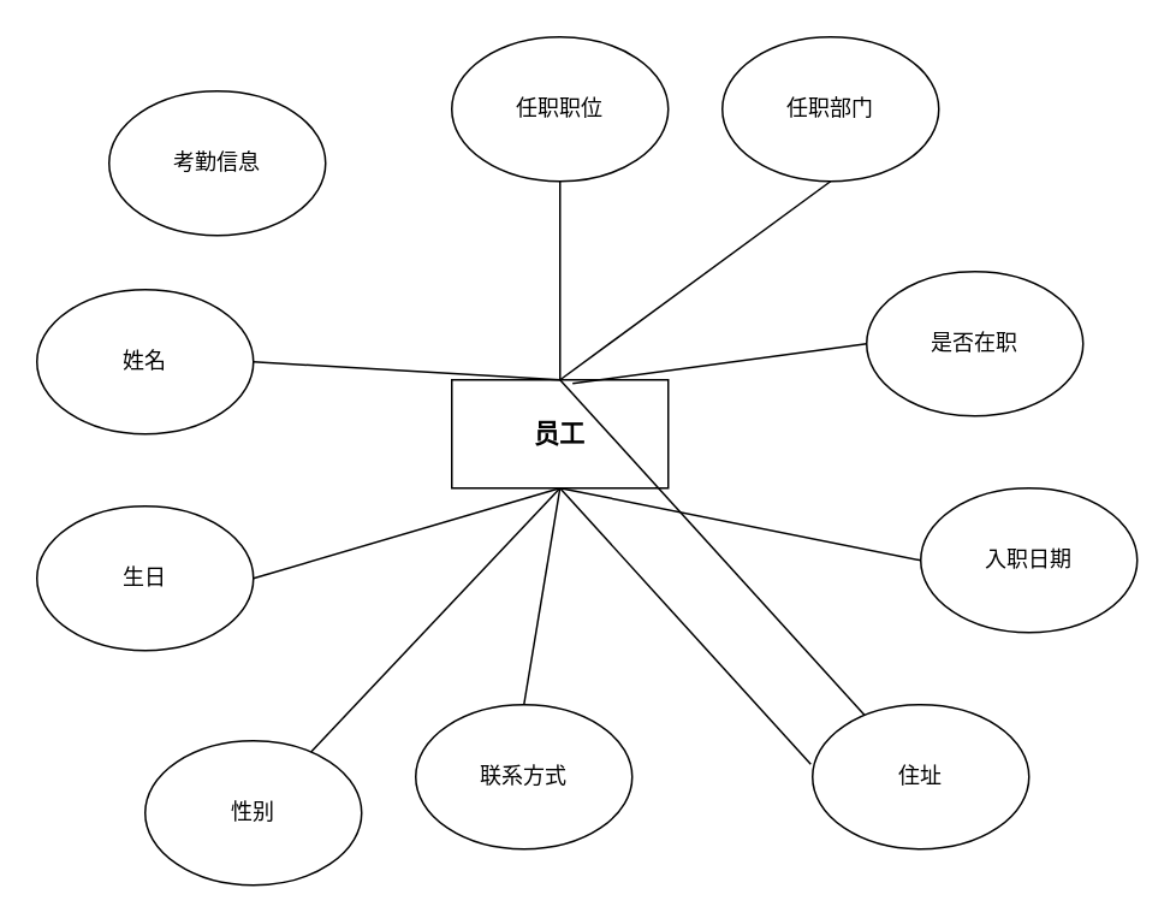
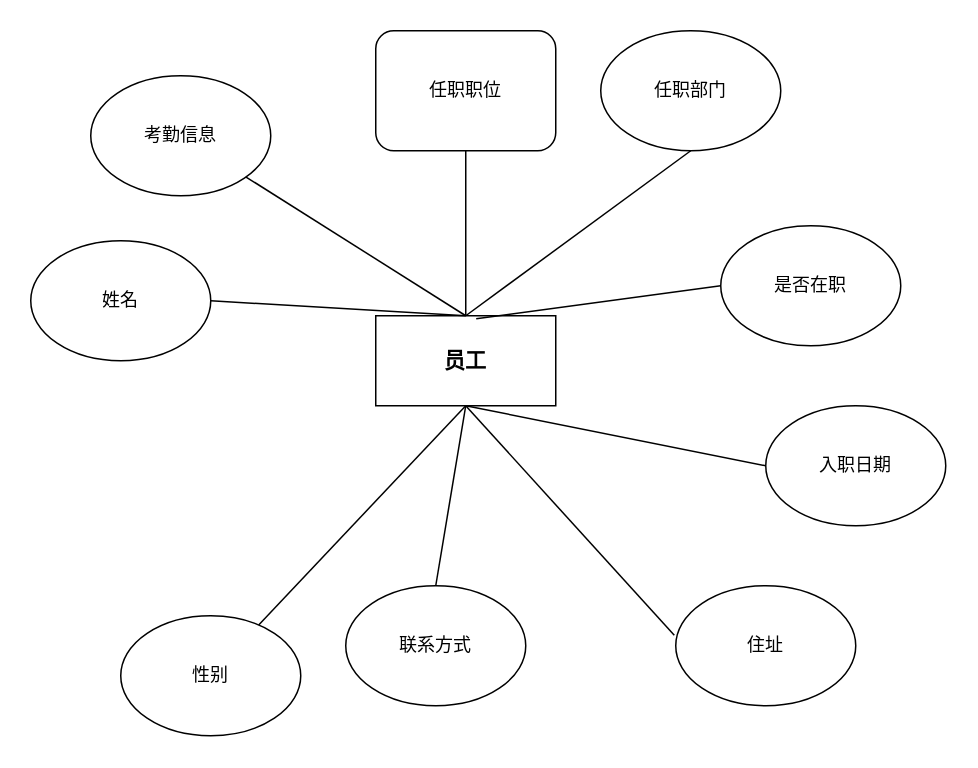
- <mxCell id="4" value="任职职位" style="ellipse;whiteSpace=wrap;html=1;" vertex="1" parent="1"><mxGeometry x="250" y="20" width="120" height="80" as="geometry" /></mxCell>
+ <mxCell id="4" value="任职职位" style="whiteSpace=wrap;html=1;rounded=1;" vertex="1" parent="1"><mxGeometry x="250" y="20" width="120" height="80" as="geometry" /></mxCell>
- <mxCell id="18" value="" style="endArrow=none;html=1;rounded=0;entryX=0.5;entryY=1;entryDx=0;entryDy=0;exitX=1;exitY=0.5;exitDx=0;exitDy=0;" edge="1" parent="1" source="3" target="2"><mxGeometry width="50" height="50" relative="1" as="geometry"><mxPoint x="180" y="330" as="sourcePoint" /><mxPoint x="230" y="280" as="targetPoint" /></mxGeometry></mxCell>
- <mxCell id="16" value="" style="endArrow=none;html=1;rounded=0;exitX=0.5;exitY=0;exitDx=0;exitDy=0;" edge="1" parent="1" source="2" target="10"><mxGeometry width="50" height="50" relative="1" as="geometry"><mxPoint x="220" y="190" as="sourcePoint" /><mxPoint x="270" y="140" as="targetPoint" /></mxGeometry></mxCell>
+ <mxCell id="16" value="" style="endArrow=none;html=1;rounded=0;exitX=0.5;exitY=0;exitDx=0;exitDy=0;" edge="1" parent="1" source="2" target="6"><mxGeometry width="50" height="50" relative="1" as="geometry"><mxPoint x="220" y="190" as="sourcePoint" /><mxPoint x="270" y="140" as="targetPoint" /></mxGeometry></mxCell>
- <mxCell id="3" value="生日" style="ellipse;whiteSpace=wrap;html=1;" vertex="1" parent="1"><mxGeometry x="20" y="280" width="120" height="80" as="geometry" /></mxCell>
